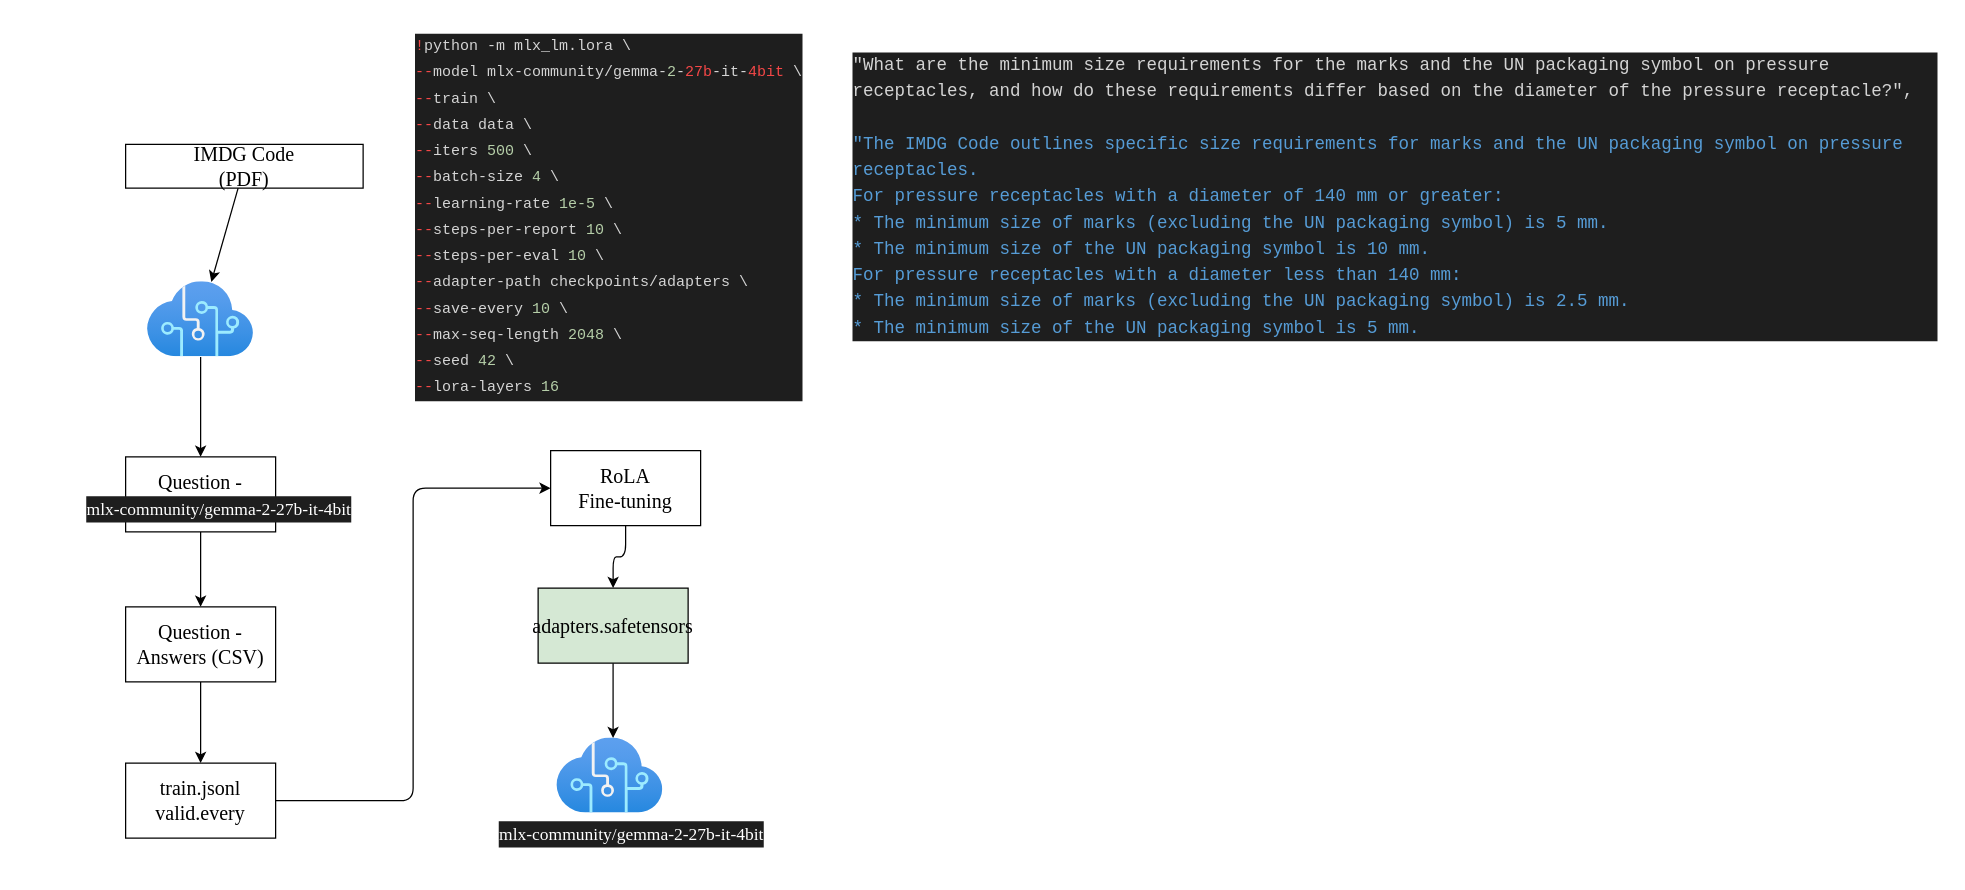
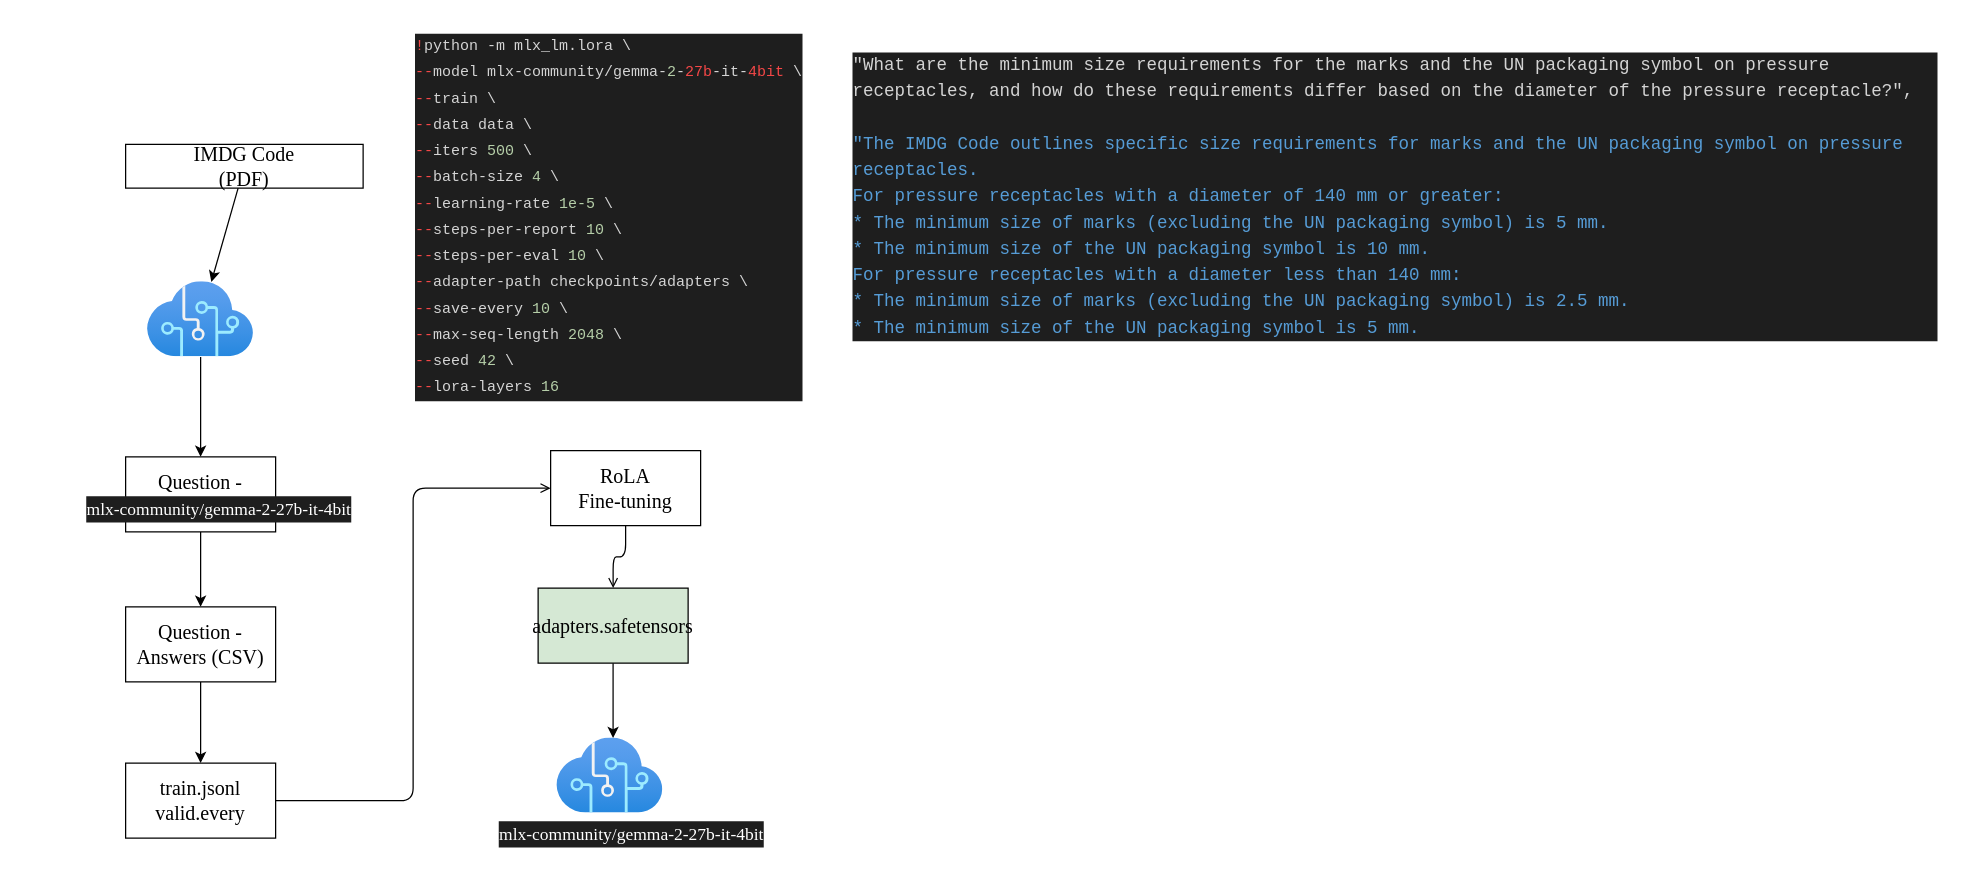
- <mxCell id="19" style="edgeStyle=orthogonalEdgeStyle;html=1;entryX=0;entryY=0.5;entryDx=0;entryDy=0;" parent="1" source="20" target="3" edge="1"><mxGeometry relative="1" as="geometry" /></mxCell>
+ <mxCell id="19" style="edgeStyle=orthogonalEdgeStyle;html=1;entryX=0;entryY=0.5;entryDx=0;entryDy=0;endArrow=open;" parent="1" source="20" target="3" edge="1"><mxGeometry relative="1" as="geometry" /></mxCell>
- <mxCell id="2" style="edgeStyle=orthogonalEdgeStyle;html=1;fontSize=16;" parent="1" source="3" target="12" edge="1"><mxGeometry relative="1" as="geometry" /></mxCell>
+ <mxCell id="2" style="edgeStyle=orthogonalEdgeStyle;html=1;fontSize=16;endArrow=open;" parent="1" source="3" target="12" edge="1"><mxGeometry relative="1" as="geometry" /></mxCell>
